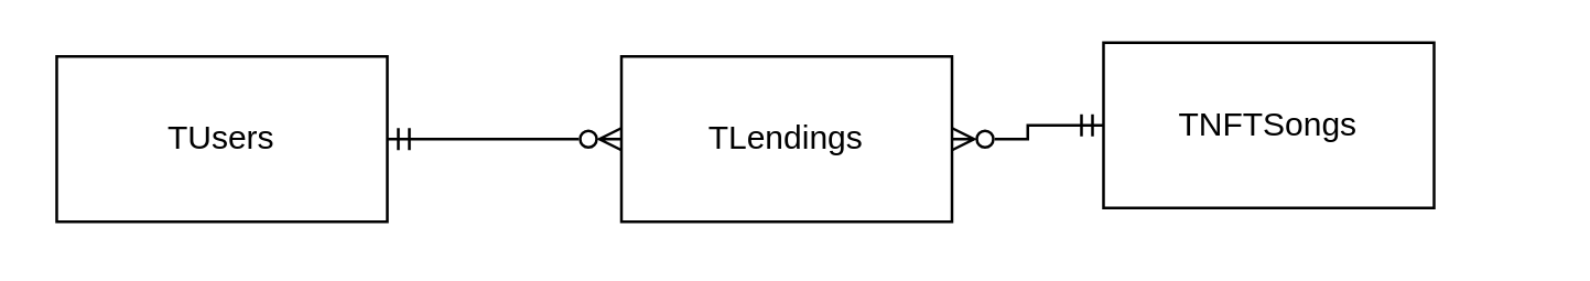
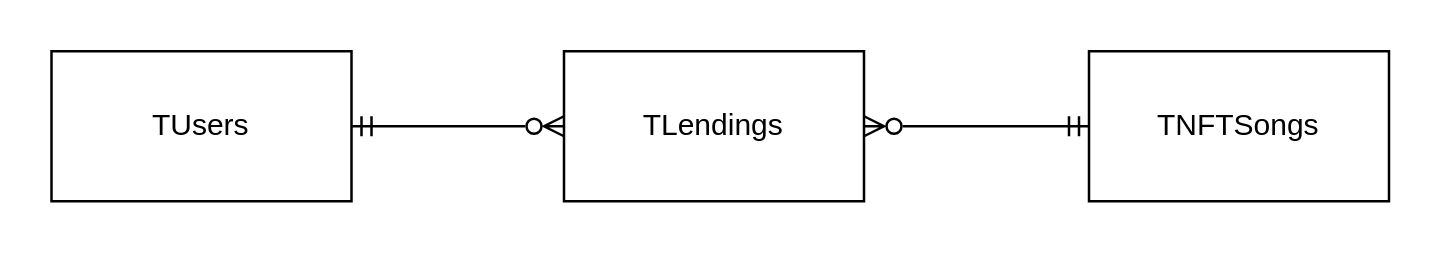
- <mxCell id="4" value="TNFTSongs" style="rounded=0;whiteSpace=wrap;html=1;" parent="1" vertex="1"><mxGeometry x="400" y="15" width="120" height="60" as="geometry" /></mxCell>
+ <mxCell id="4" value="TNFTSongs" style="rounded=0;whiteSpace=wrap;html=1;" parent="1" vertex="1"><mxGeometry x="435" y="20" width="120" height="60" as="geometry" /></mxCell>
